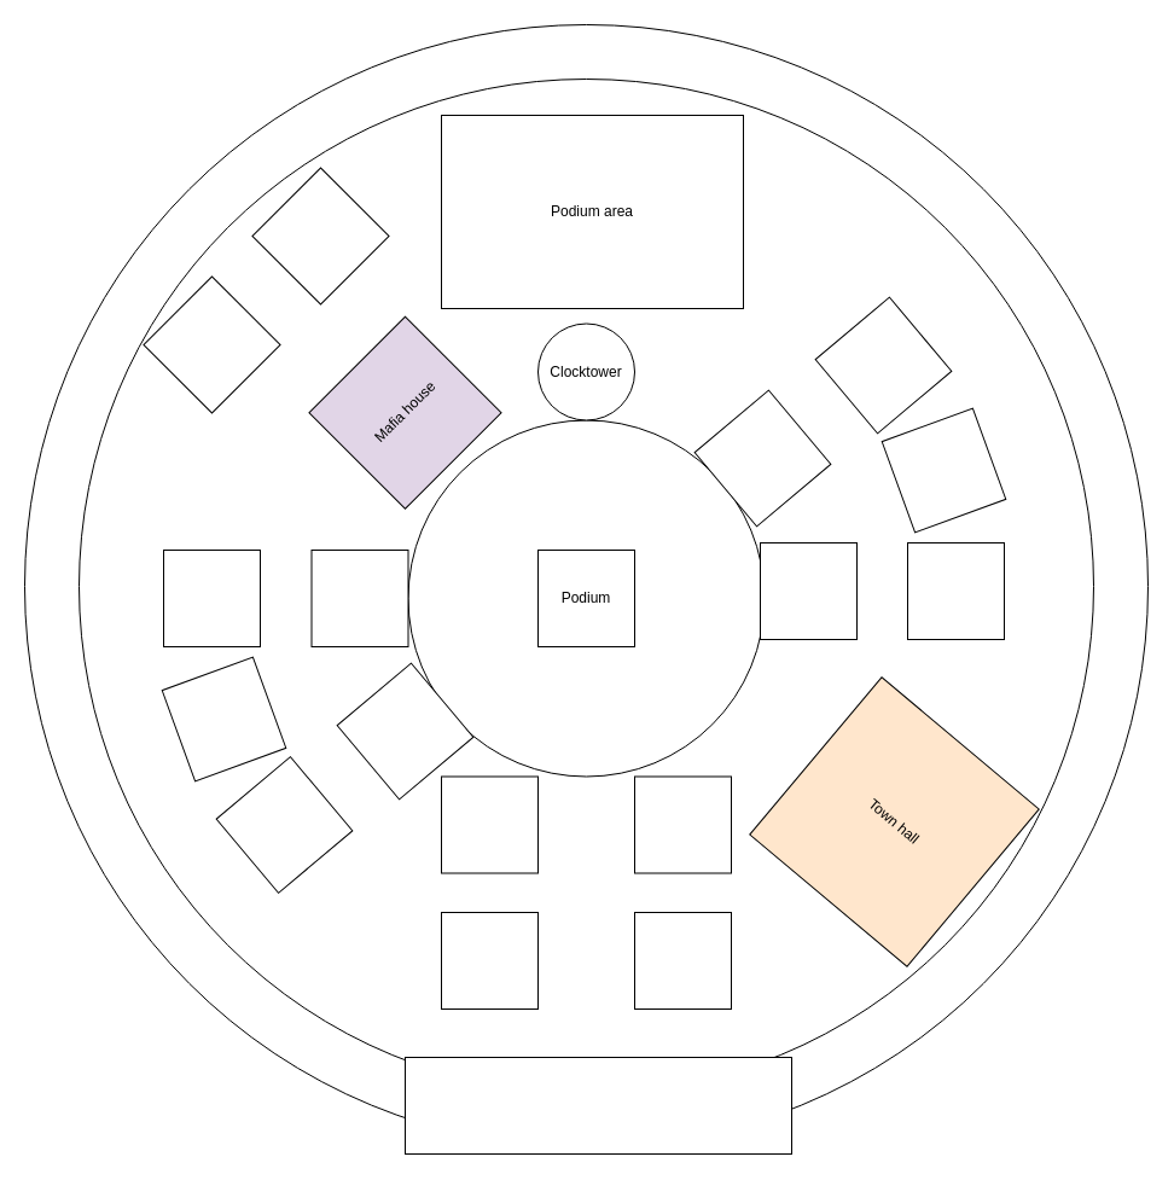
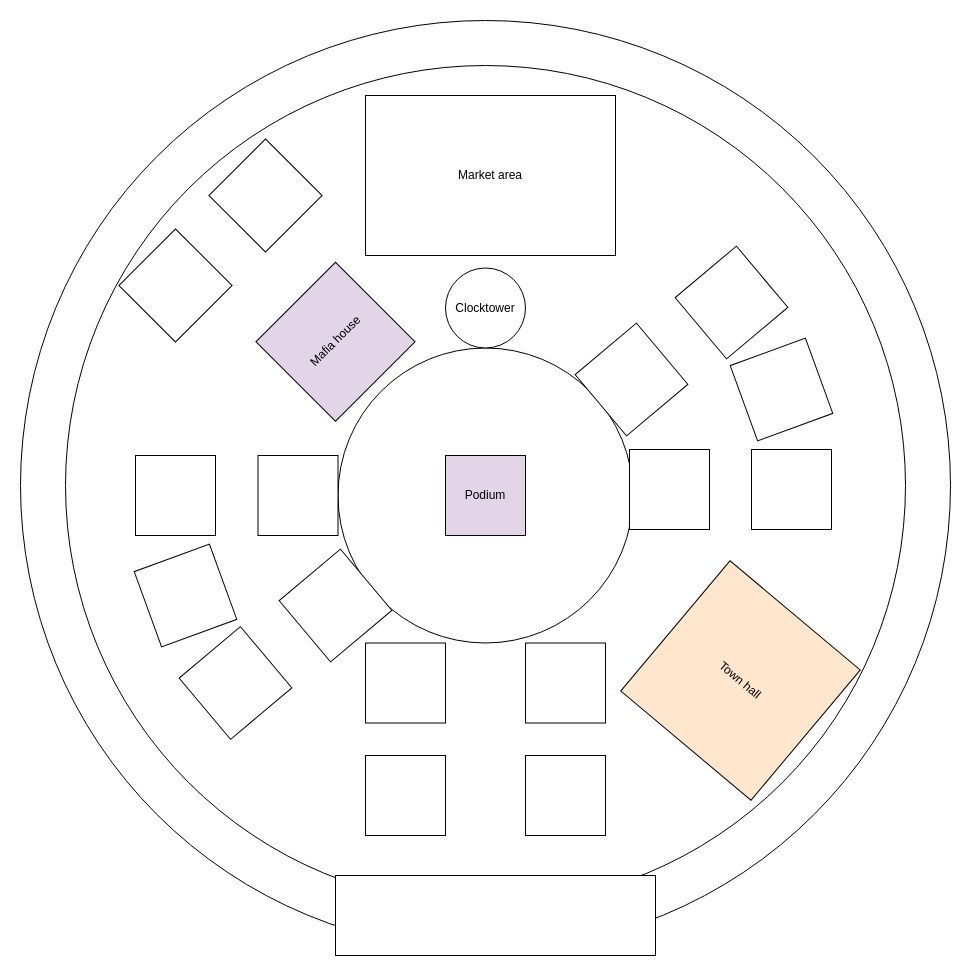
- <mxCell id="25" value="Podium area" style="rounded=0;whiteSpace=wrap;html=1;" vertex="1" parent="1"><mxGeometry x="365" y="95" width="250" height="160" as="geometry" /></mxCell>
+ <mxCell id="25" value="Market area" style="rounded=0;whiteSpace=wrap;html=1;" vertex="1" parent="1"><mxGeometry x="365" y="95" width="250" height="160" as="geometry" /></mxCell>
- <mxCell id="5" value="Podium" style="whiteSpace=wrap;html=1;aspect=fixed;rotation=0;" vertex="1" parent="1"><mxGeometry x="445" y="455" width="80" height="80" as="geometry" /></mxCell>
+ <mxCell id="5" value="Podium" style="whiteSpace=wrap;html=1;aspect=fixed;rotation=0;fillColor=#e1d5e7;" vertex="1" parent="1"><mxGeometry x="445" y="455" width="80" height="80" as="geometry" /></mxCell>
